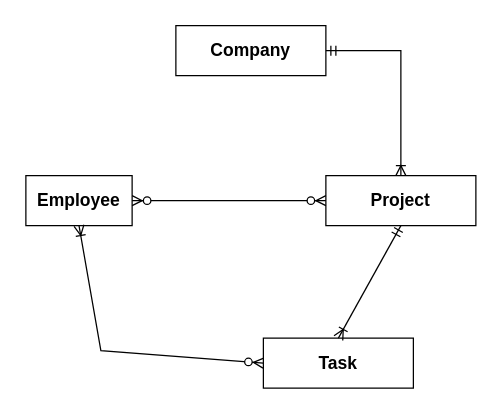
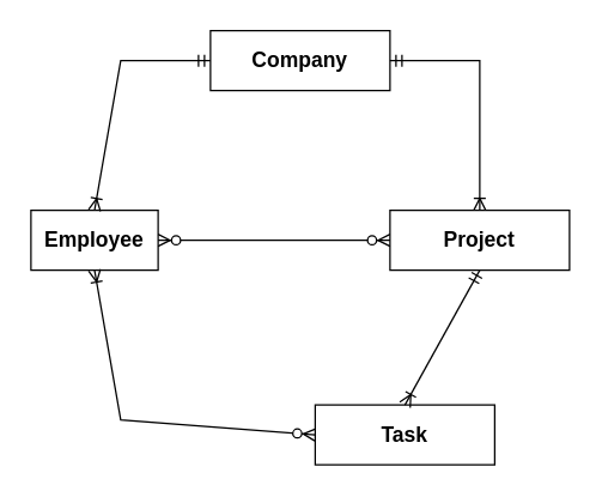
+ <mxCell id="5" value="" style="fontSize=12;html=1;endArrow=ERoneToMany;startArrow=ERmandOne;rounded=0;entryX=0.5;entryY=0;entryDx=0;entryDy=0;exitX=0;exitY=0.5;exitDx=0;exitDy=0;" parent="1" source="2" target="4" edge="1"><mxGeometry width="100" height="100" relative="1" as="geometry"><mxPoint x="210" y="340" as="sourcePoint" /><mxPoint x="310" y="240" as="targetPoint" /><Array as="points"><mxPoint x="80" y="40" /></Array></mxGeometry></mxCell>
